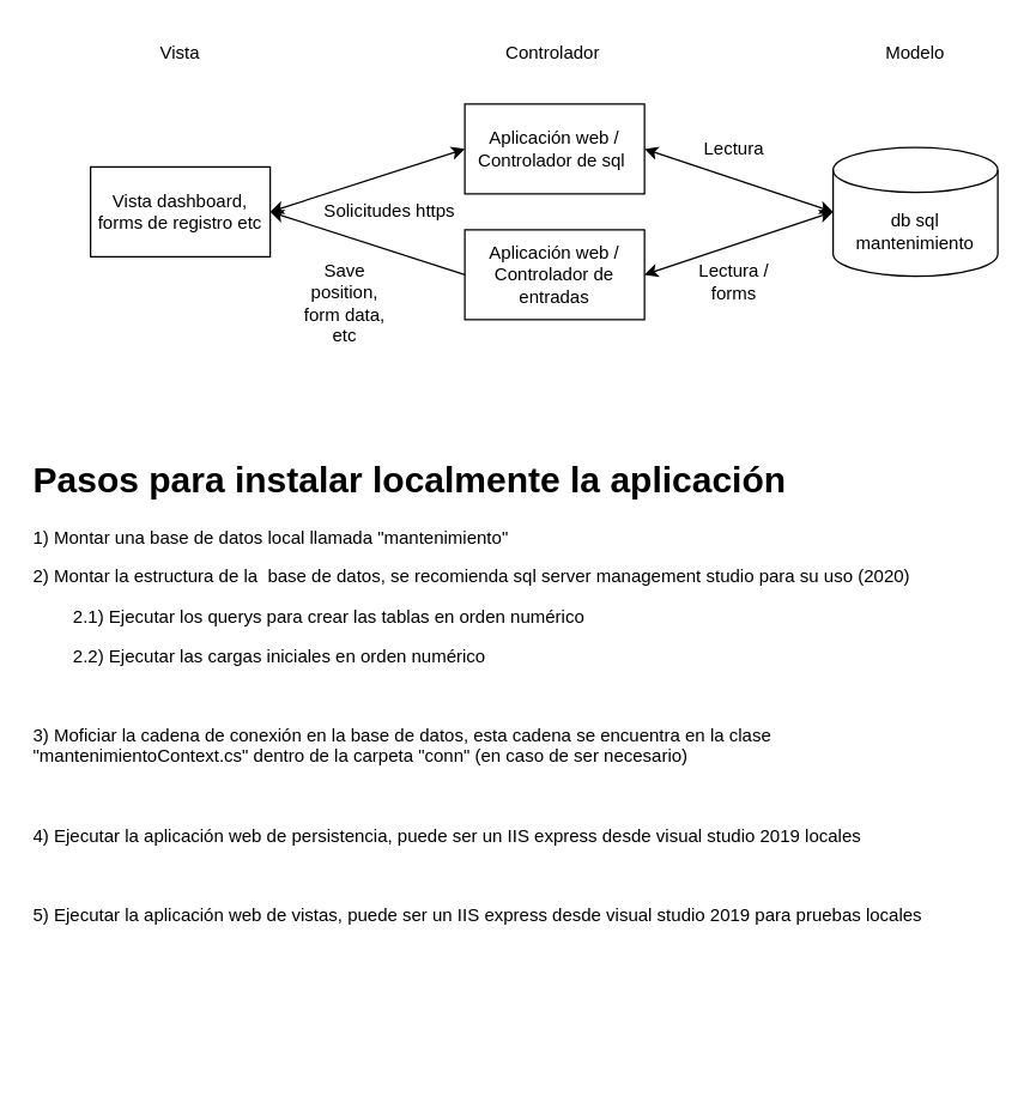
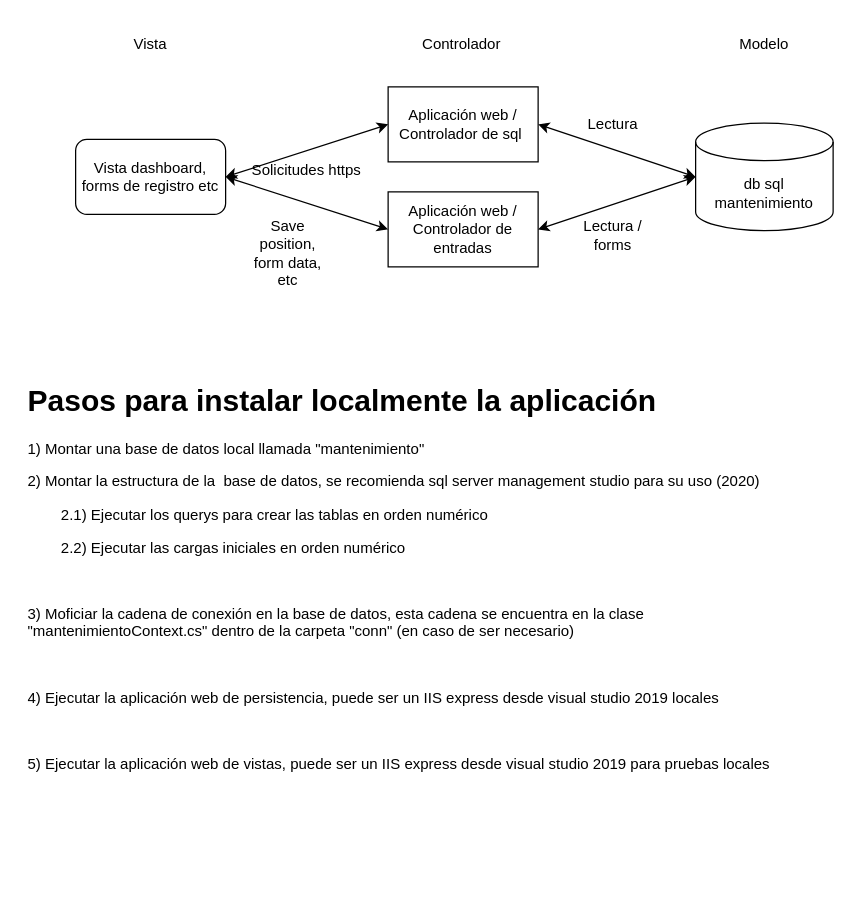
- <mxCell id="5" value="Vista dashboard, forms de registro etc" style="rounded=0;whiteSpace=wrap;html=1;" parent="1" vertex="1"><mxGeometry x="60" y="111" width="120" height="60" as="geometry" /></mxCell>
+ <mxCell id="5" value="Vista dashboard, forms de registro etc" style="whiteSpace=wrap;html=1;rounded=1;" parent="1" vertex="1"><mxGeometry x="60" y="111" width="120" height="60" as="geometry" /></mxCell>
- <mxCell id="15" value="Solicitudes https" style="text;html=1;align=center;verticalAlign=middle;whiteSpace=wrap;rounded=0;" parent="1" vertex="1"><mxGeometry x="210" y="126" width="100" height="30" as="geometry" /></mxCell>
+ <mxCell id="15" value="Solicitudes https" style="text;html=1;align=center;verticalAlign=middle;whiteSpace=wrap;rounded=0;" parent="1" vertex="1"><mxGeometry x="195" y="121" width="100" height="30" as="geometry" /></mxCell>
- <mxCell id="10" value="" style="endArrow=none;startArrow=classic;html=1;rounded=0;exitX=1;exitY=0.5;exitDx=0;exitDy=0;entryX=0;entryY=0.5;entryDx=0;entryDy=0;" parent="1" source="5" target="3" edge="1"><mxGeometry width="50" height="50" relative="1" as="geometry"><mxPoint x="341" y="151" as="sourcePoint" /><mxPoint x="390" y="110" as="targetPoint" /></mxGeometry></mxCell>
+ <mxCell id="10" value="" style="endArrow=classic;startArrow=classic;html=1;rounded=0;exitX=1;exitY=0.5;exitDx=0;exitDy=0;entryX=0;entryY=0.5;entryDx=0;entryDy=0;" parent="1" source="5" target="3" edge="1"><mxGeometry width="50" height="50" relative="1" as="geometry"><mxPoint x="341" y="151" as="sourcePoint" /><mxPoint x="390" y="110" as="targetPoint" /></mxGeometry></mxCell>
